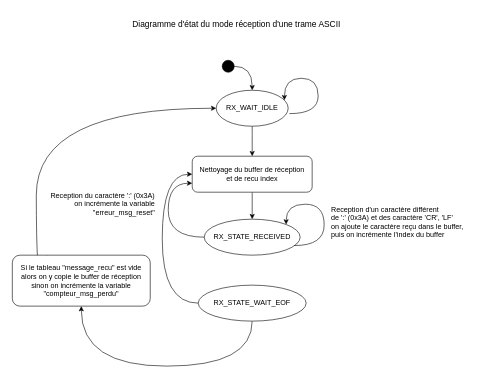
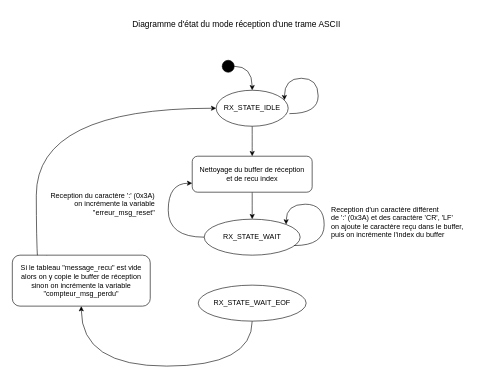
- <mxCell id="5" value="RX_WAIT_IDLE" style="ellipse;whiteSpace=wrap;html=1;rounded=1;" parent="1" vertex="1"><mxGeometry x="360" y="150" width="120" height="60" as="geometry" /></mxCell>
+ <mxCell id="5" value="RX_STATE_IDLE" style="ellipse;whiteSpace=wrap;html=1;rounded=1;" parent="1" vertex="1"><mxGeometry x="360" y="150" width="120" height="60" as="geometry" /></mxCell>
- <mxCell id="13" value="&lt;span&gt;RX_STATE_RECEIVED&lt;/span&gt;" style="ellipse;whiteSpace=wrap;html=1;rounded=1;" vertex="1" parent="1"><mxGeometry x="340" y="365" width="160" height="60" as="geometry" /></mxCell>
+ <mxCell id="13" value="&lt;span&gt;RX_STATE_WAIT&lt;/span&gt;" style="ellipse;whiteSpace=wrap;html=1;rounded=1;" vertex="1" parent="1"><mxGeometry x="340" y="365" width="160" height="60" as="geometry" /></mxCell>
- <mxCell id="9" style="edgeStyle=orthogonalEdgeStyle;curved=1;rounded=0;orthogonalLoop=1;jettySize=auto;html=1;exitX=0;exitY=0.5;exitDx=0;exitDy=0;entryX=0;entryY=0.5;entryDx=0;entryDy=0;startArrow=none;startFill=0;" edge="1" parent="1" source="10" target="17"><mxGeometry relative="1" as="geometry"><Array as="points"><mxPoint x="270" y="505" /><mxPoint x="270" y="290" /></Array></mxGeometry></mxCell>
